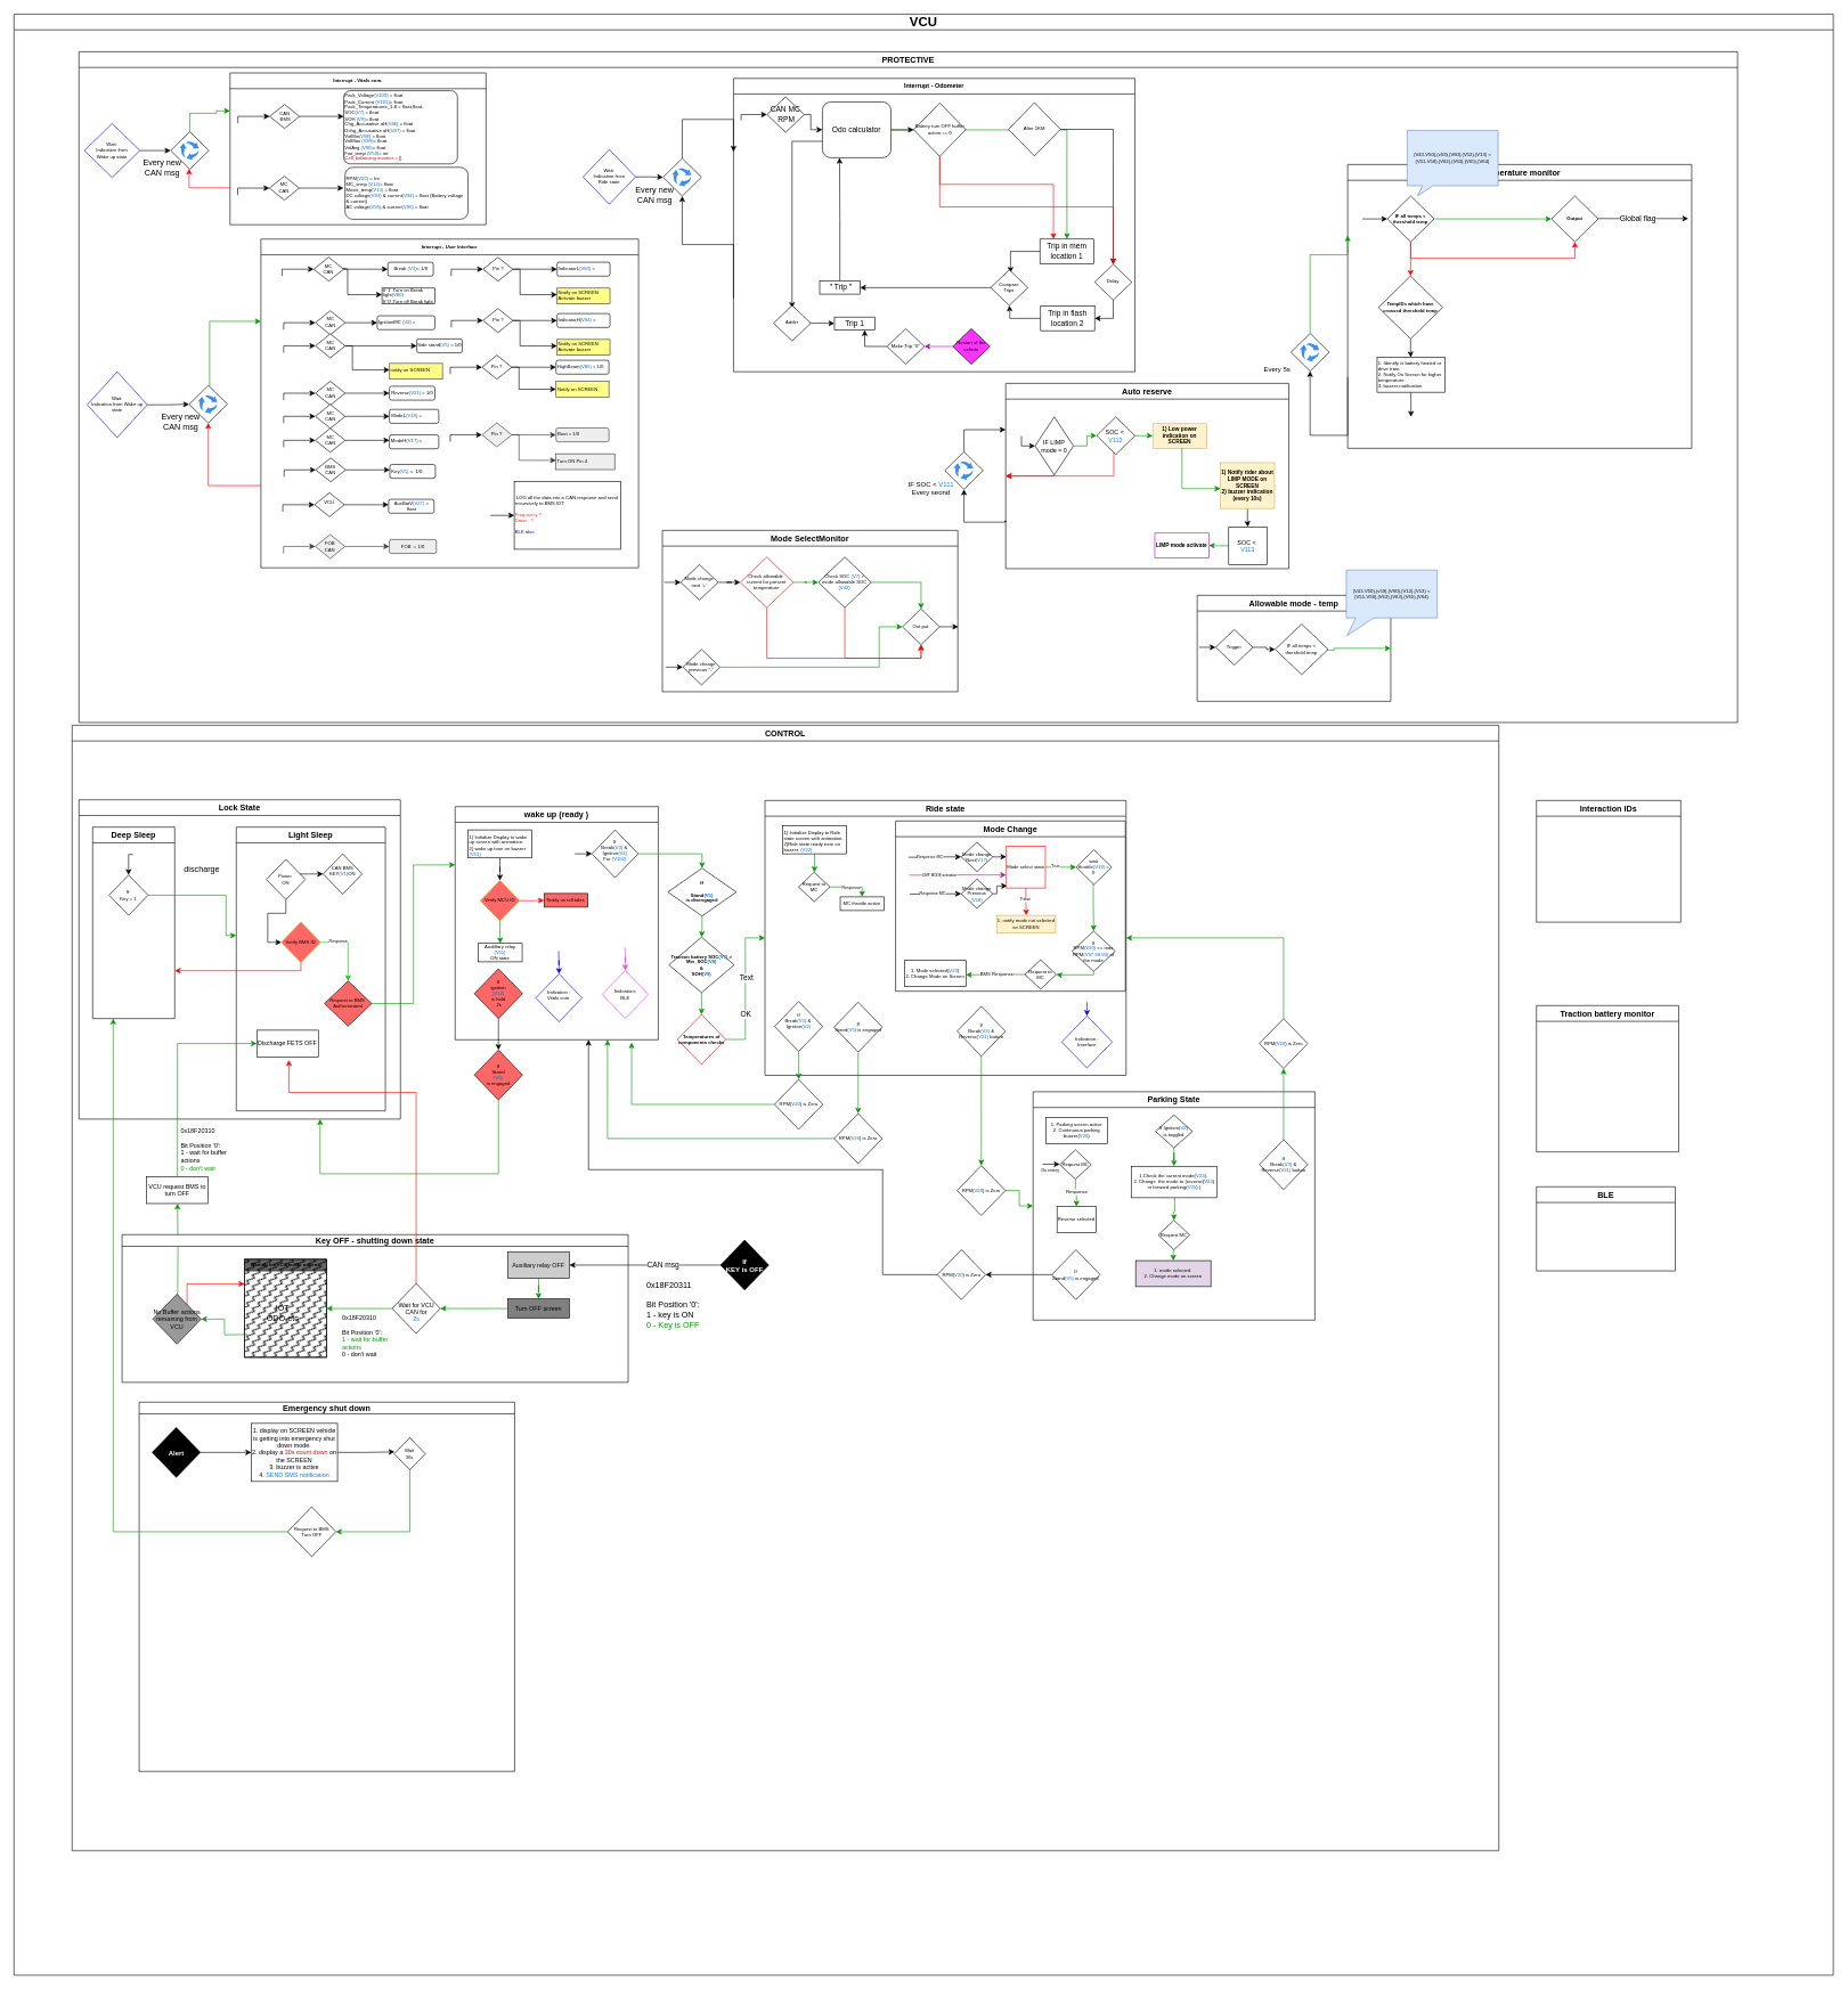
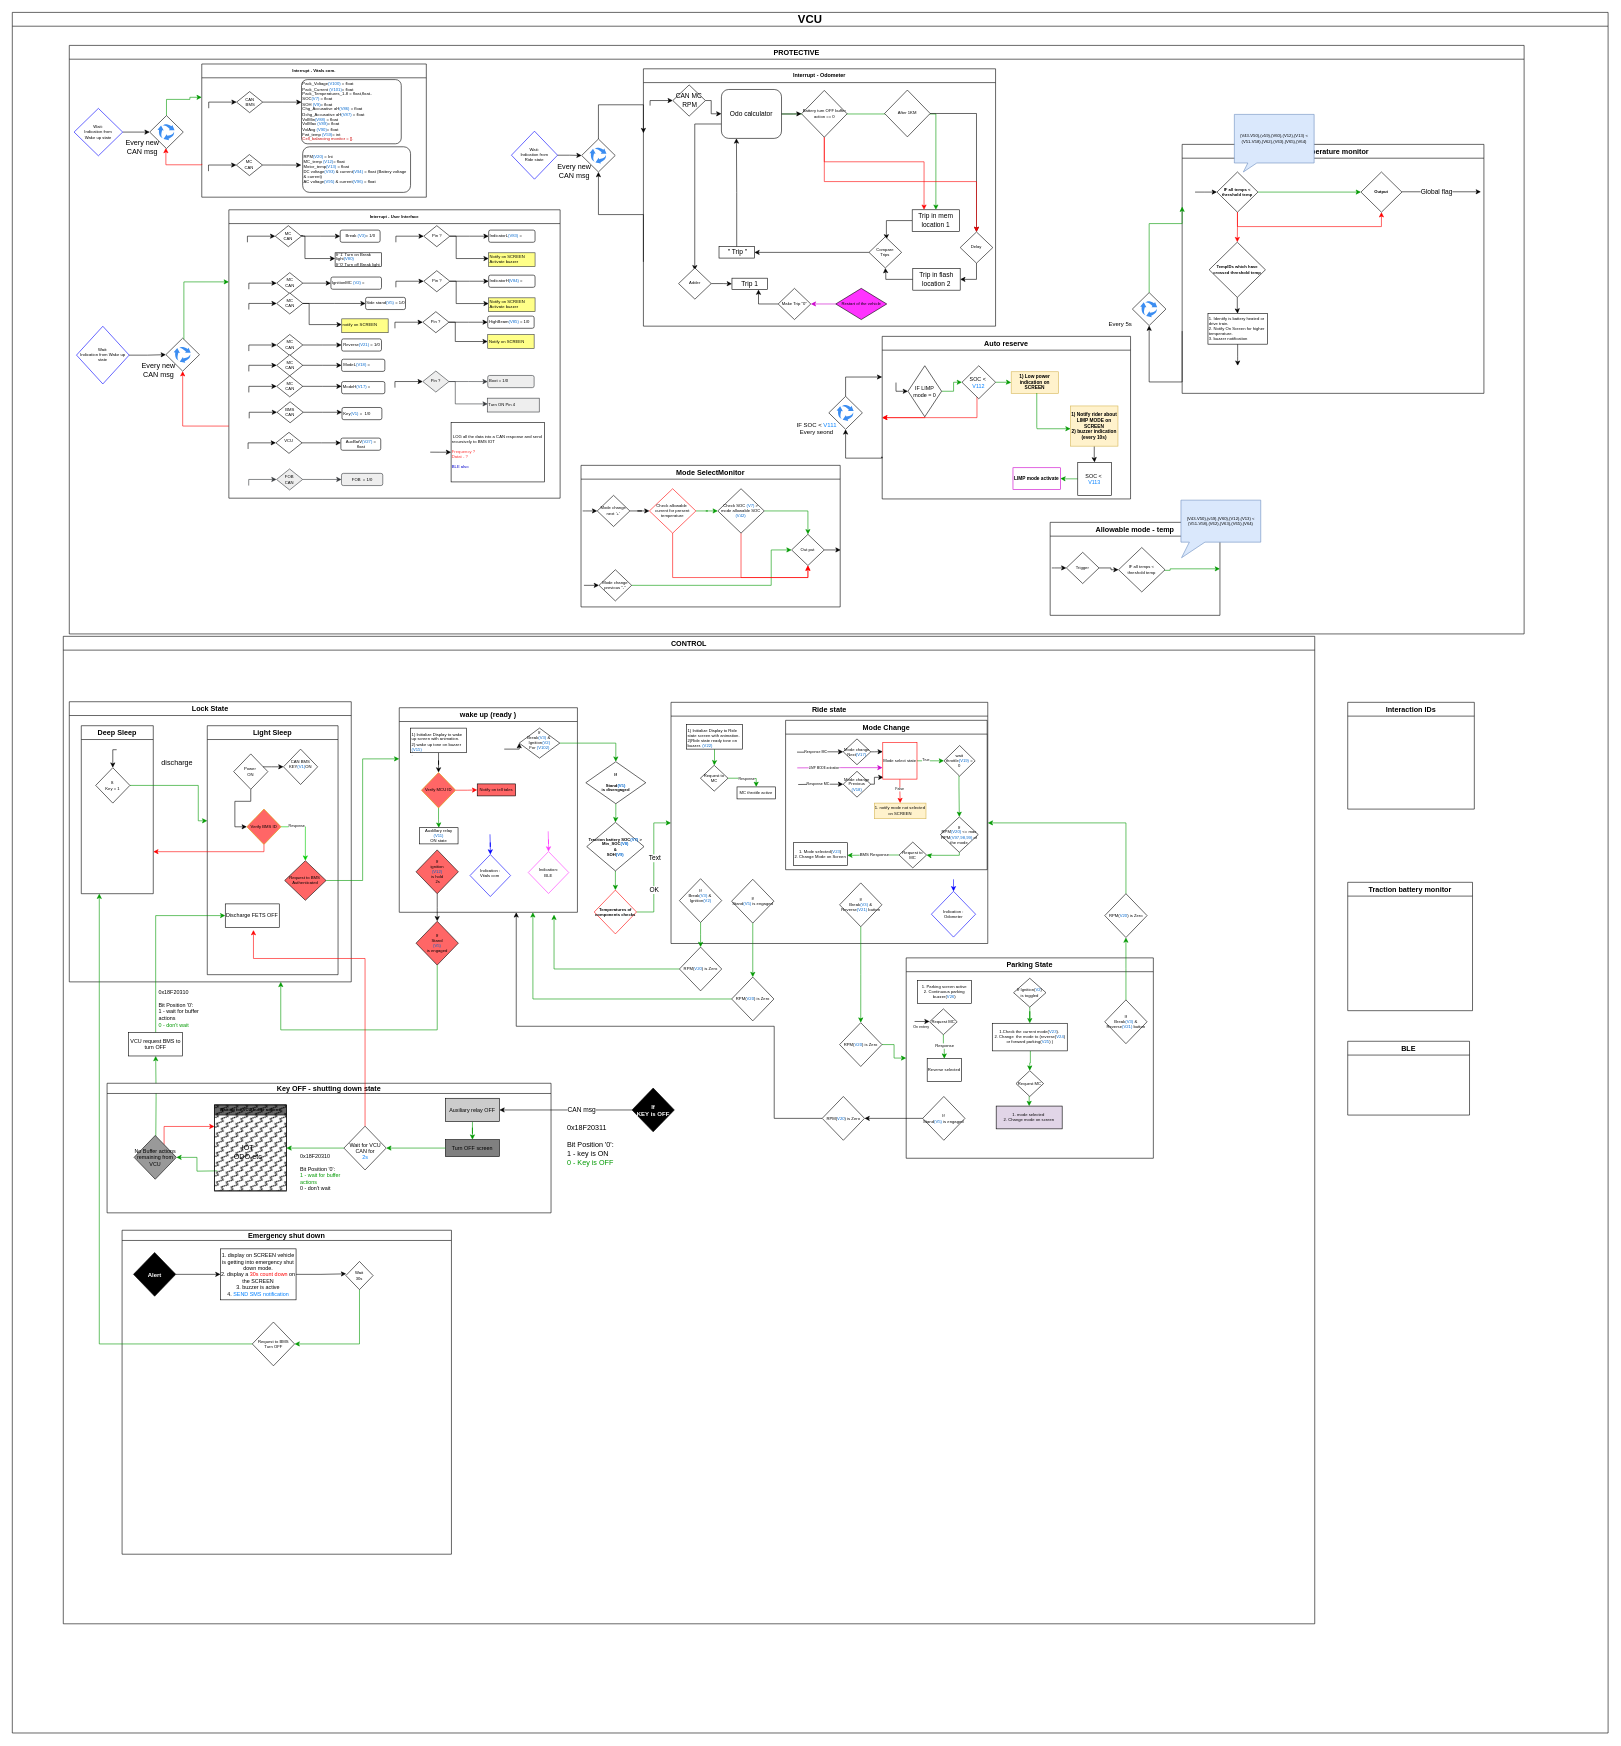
- <mxCell id="290" value="Restart of the vehicle" style="rhombus;whiteSpace=wrap;html=1;fontSize=7;fillColor=#FF33FF;" parent="268" vertex="1"><mxGeometry x="320.591" y="366.004" width="54.412" height="51.995" as="geometry" /></mxCell>
+ <mxCell id="290" value="Restart of the vehicle" style="rhombus;whiteSpace=wrap;html=1;fontSize=7;fillColor=#FF33FF;" parent="268" vertex="1"><mxGeometry x="320.591" y="366.004" width="85" height="51.995" as="geometry" /></mxCell>
- <mxCell id="35" value="&lt;div&gt;If&lt;/div&gt;&lt;div&gt;Break&lt;font color=&quot;#0066cc&quot;&gt;(V3)&lt;/font&gt; &amp;amp;&amp;nbsp;&lt;/div&gt;&lt;div&gt;Ignition&lt;font color=&quot;#0066cc&quot;&gt;(V2)&lt;/font&gt;&lt;/div&gt;&lt;div&gt;For&lt;font color=&quot;#0066cc&quot;&gt; (V102)&lt;br&gt;&lt;/font&gt;&lt;/div&gt;&lt;div&gt;&lt;br&gt;&lt;/div&gt;" style="rhombus;whiteSpace=wrap;html=1;fontSize=7;" parent="21" vertex="1"><mxGeometry x="200" y="34" width="67.63" height="70" as="geometry" /></mxCell>
+ <mxCell id="35" value="&lt;div&gt;If&lt;/div&gt;&lt;div&gt;Break&lt;font color=&quot;#0066cc&quot;&gt;(V3)&lt;/font&gt; &amp;amp;&amp;nbsp;&lt;/div&gt;&lt;div&gt;Ignition&lt;font color=&quot;#0066cc&quot;&gt;(V2)&lt;/font&gt;&lt;/div&gt;&lt;div&gt;For&lt;font color=&quot;#0066cc&quot;&gt; (V102)&lt;br&gt;&lt;/font&gt;&lt;/div&gt;&lt;div&gt;&lt;br&gt;&lt;/div&gt;" style="rhombus;whiteSpace=wrap;html=1;fontSize=7;" parent="21" vertex="1"><mxGeometry x="200" y="34" width="67.63" height="50" as="geometry" /></mxCell>
- <mxCell id="78" value="&lt;div&gt;Indication :&lt;/div&gt;Interface" style="rhombus;whiteSpace=wrap;html=1;fontSize=7;strokeColor=#0000FF;" parent="45" vertex="1"><mxGeometry x="434" y="315.04" width="73.7" height="76.28" as="geometry" /></mxCell>
+ <mxCell id="78" value="&lt;div&gt;Indication :&lt;/div&gt;Odometer" style="rhombus;whiteSpace=wrap;html=1;fontSize=7;strokeColor=#0000FF;" parent="45" vertex="1"><mxGeometry x="434" y="315.04" width="73.7" height="76.28" as="geometry" /></mxCell>
